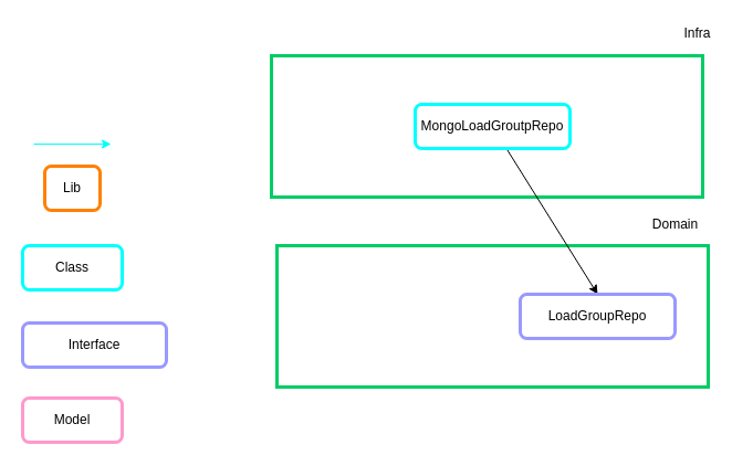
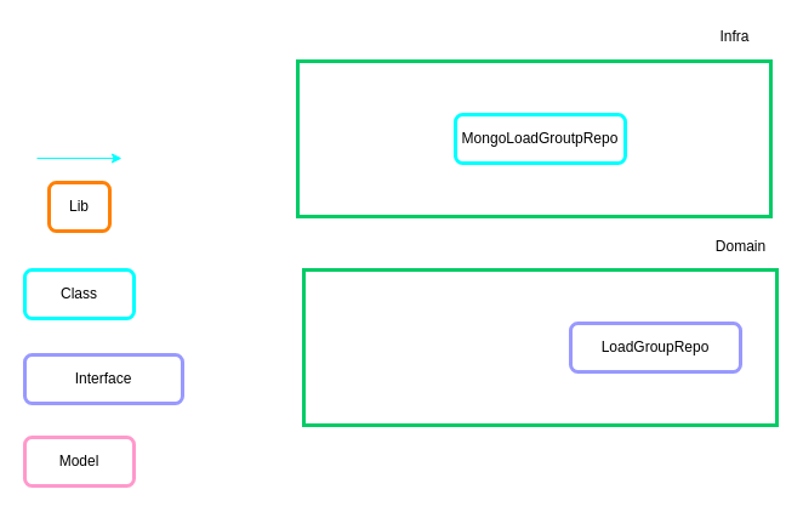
- <mxCell id="12" value="Infra" style="text;html=1;align=center;verticalAlign=middle;resizable=0;points=[];autosize=1;strokeColor=none;fillColor=none;" vertex="1" parent="1"><mxGeometry x="610" y="20" width="40" height="20" as="geometry" /></mxCell>
+ <mxCell id="12" value="Infra" style="text;html=1;align=center;verticalAlign=middle;resizable=0;points=[];autosize=1;strokeColor=none;fillColor=none;" vertex="1" parent="1"><mxGeometry x="585" y="20" width="40" height="20" as="geometry" /></mxCell>
- <mxCell id="10" style="edgeStyle=none;html=1;entryX=0.5;entryY=0;entryDx=0;entryDy=0;" edge="1" parent="1" source="11" target="13"><mxGeometry relative="1" as="geometry" /></mxCell>
